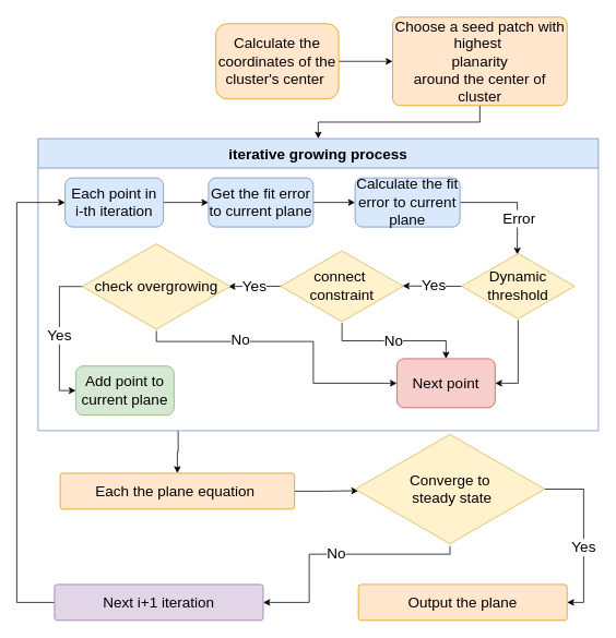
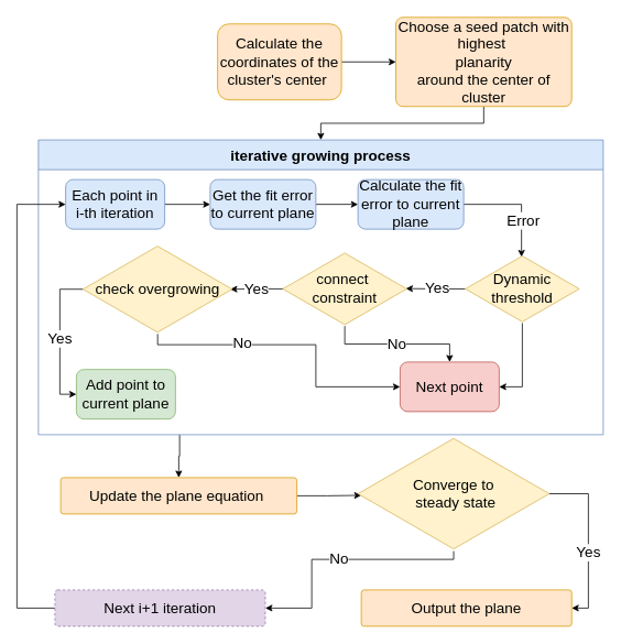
- <mxCell id="29" value="&lt;div style=&quot;font-size: 18px&quot;&gt;Each the plane equation&amp;nbsp;&lt;/div&gt;" style="rounded=1;whiteSpace=wrap;html=1;fillColor=#ffe6cc;strokeColor=#d79b00;arcSize=8;" vertex="1" parent="1"><mxGeometry x="73" y="578" width="286" height="44" as="geometry" /></mxCell>
+ <mxCell id="29" value="&lt;div style=&quot;font-size: 18px&quot;&gt;Update the plane equation&amp;nbsp;&lt;/div&gt;" style="rounded=1;whiteSpace=wrap;html=1;fillColor=#ffe6cc;strokeColor=#d79b00;arcSize=8;" vertex="1" parent="1"><mxGeometry x="73" y="578" width="286" height="44" as="geometry" /></mxCell>
- <mxCell id="35" value="&lt;div style=&quot;font-size: 18px&quot;&gt;Next i+1 iteration&lt;/div&gt;" style="rounded=1;whiteSpace=wrap;html=1;fillColor=#e1d5e7;strokeColor=#9673a6;arcSize=8;" vertex="1" parent="1"><mxGeometry x="66" y="714" width="254.84" height="44" as="geometry" /></mxCell>
+ <mxCell id="35" value="&lt;div style=&quot;font-size: 18px&quot;&gt;Next i+1 iteration&lt;/div&gt;" style="rounded=1;whiteSpace=wrap;html=1;fillColor=#e1d5e7;strokeColor=#9673a6;arcSize=8;dashed=1;" vertex="1" parent="1"><mxGeometry x="66" y="714" width="254.84" height="44" as="geometry" /></mxCell>
